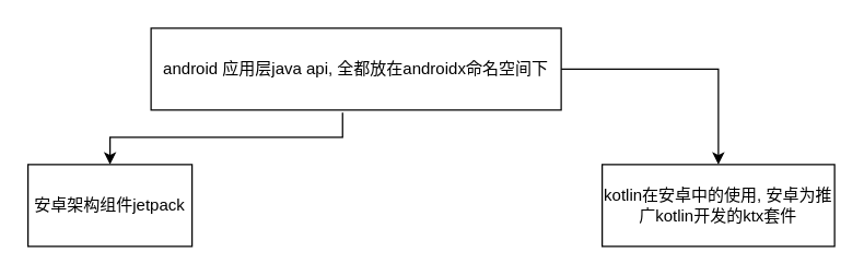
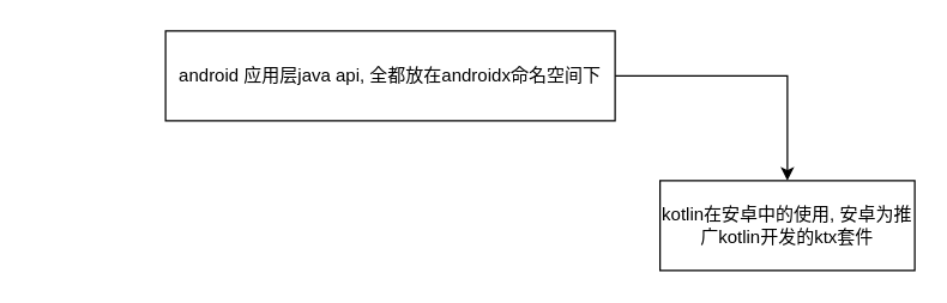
- <mxCell id="2" value="" style="edgeStyle=orthogonalEdgeStyle;rounded=0;orthogonalLoop=1;jettySize=auto;html=1;exitX=0.467;exitY=1.033;exitDx=0;exitDy=0;exitPerimeter=0;" edge="1" parent="1" source="4" target="5"><mxGeometry relative="1" as="geometry" /></mxCell>
- <mxCell id="5" value="安卓架构组件jetpack" style="whiteSpace=wrap;html=1;" vertex="1" parent="1"><mxGeometry x="20" y="120" width="120" height="60" as="geometry" /></mxCell>
